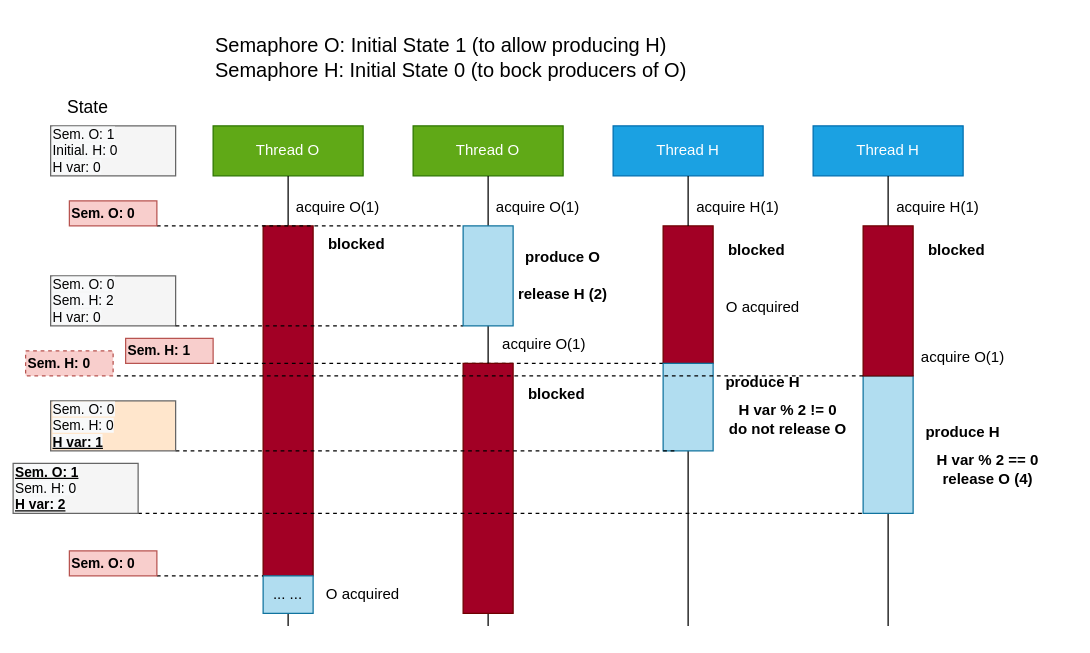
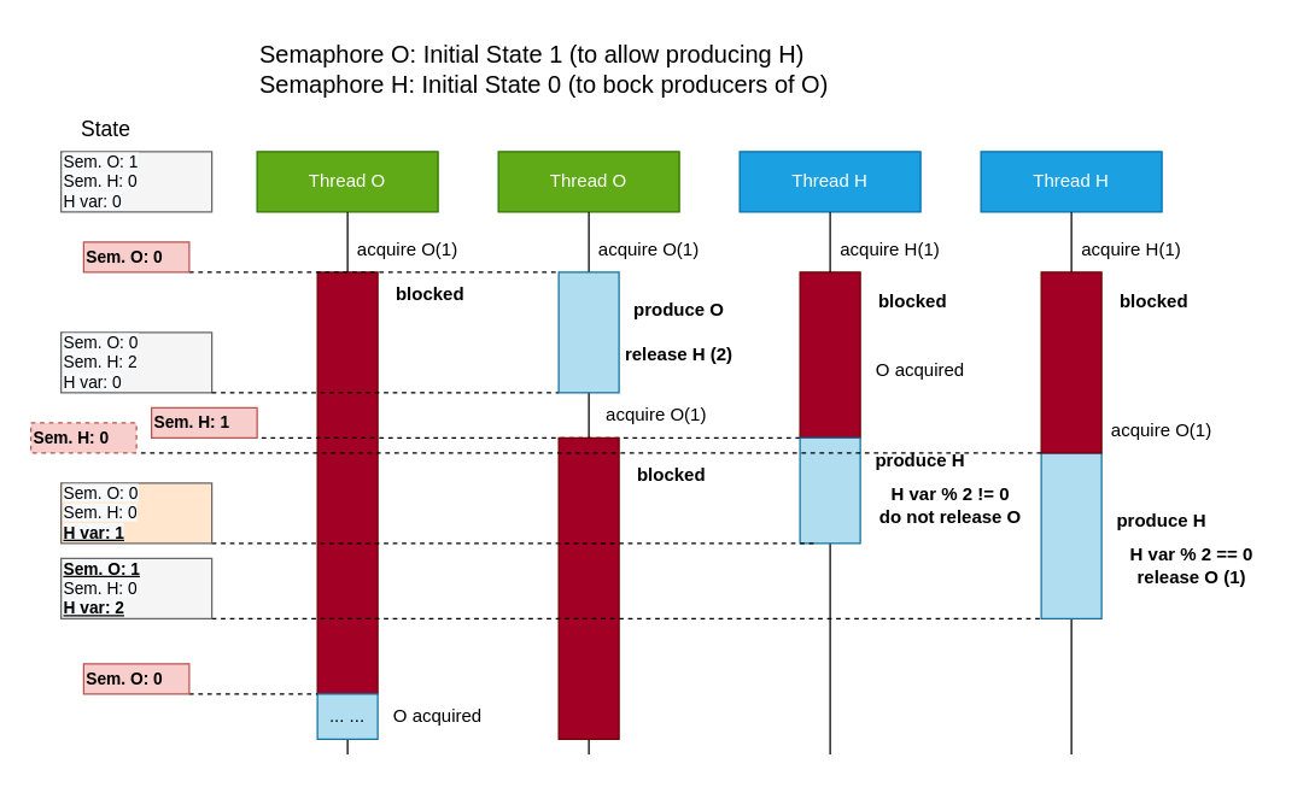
- <mxCell id="19" value="&lt;span style=&quot;color: rgb(0, 0, 0); font-family: Helvetica; font-size: 11px; font-style: normal; font-variant-ligatures: normal; font-variant-caps: normal; font-weight: 400; letter-spacing: normal; orphans: 2; text-indent: 0px; text-transform: none; widows: 2; word-spacing: 0px; -webkit-text-stroke-width: 0px; background-color: rgb(248, 249, 250); text-decoration-thickness: initial; text-decoration-style: initial; text-decoration-color: initial; float: none; display: inline !important;&quot;&gt;Sem. O: 1&lt;/span&gt;&lt;br style=&quot;color: rgb(0, 0, 0); font-family: Helvetica; font-size: 11px; font-style: normal; font-variant-ligatures: normal; font-variant-caps: normal; font-weight: 400; letter-spacing: normal; orphans: 2; text-indent: 0px; text-transform: none; widows: 2; word-spacing: 0px; -webkit-text-stroke-width: 0px; background-color: rgb(248, 249, 250); text-decoration-thickness: initial; text-decoration-style: initial; text-decoration-color: initial;&quot;&gt;&lt;span style=&quot;color: rgb(0, 0, 0); font-family: Helvetica; font-size: 11px; font-style: normal; font-variant-ligatures: normal; font-variant-caps: normal; font-weight: 400; letter-spacing: normal; orphans: 2; text-indent: 0px; text-transform: none; widows: 2; word-spacing: 0px; -webkit-text-stroke-width: 0px; background-color: rgb(248, 249, 250); text-decoration-thickness: initial; text-decoration-style: initial; text-decoration-color: initial; float: none; display: inline !important;&quot;&gt;Initial. H: 0&lt;/span&gt;&lt;br style=&quot;color: rgb(0, 0, 0); font-family: Helvetica; font-size: 11px; font-style: normal; font-variant-ligatures: normal; font-variant-caps: normal; font-weight: 400; letter-spacing: normal; orphans: 2; text-indent: 0px; text-transform: none; widows: 2; word-spacing: 0px; -webkit-text-stroke-width: 0px; background-color: rgb(248, 249, 250); text-decoration-thickness: initial; text-decoration-style: initial; text-decoration-color: initial;&quot;&gt;&lt;span style=&quot;color: rgb(0, 0, 0); font-family: Helvetica; font-size: 11px; font-style: normal; font-variant-ligatures: normal; font-variant-caps: normal; font-weight: 400; letter-spacing: normal; orphans: 2; text-indent: 0px; text-transform: none; widows: 2; word-spacing: 0px; -webkit-text-stroke-width: 0px; background-color: rgb(248, 249, 250); text-decoration-thickness: initial; text-decoration-style: initial; text-decoration-color: initial; float: none; display: inline !important;&quot;&gt;H var: 0&lt;/span&gt;" style="rounded=0;whiteSpace=wrap;html=1;fontSize=11;align=left;fillColor=#f5f5f5;fontColor=#333333;strokeColor=#666666;" vertex="1" parent="1"><mxGeometry x="40" y="100" width="100" height="40" as="geometry" /></mxCell>
+ <mxCell id="19" value="&lt;span style=&quot;color: rgb(0, 0, 0); font-family: Helvetica; font-size: 11px; font-style: normal; font-variant-ligatures: normal; font-variant-caps: normal; font-weight: 400; letter-spacing: normal; orphans: 2; text-indent: 0px; text-transform: none; widows: 2; word-spacing: 0px; -webkit-text-stroke-width: 0px; background-color: rgb(248, 249, 250); text-decoration-thickness: initial; text-decoration-style: initial; text-decoration-color: initial; float: none; display: inline !important;&quot;&gt;Sem. O: 1&lt;/span&gt;&lt;br style=&quot;color: rgb(0, 0, 0); font-family: Helvetica; font-size: 11px; font-style: normal; font-variant-ligatures: normal; font-variant-caps: normal; font-weight: 400; letter-spacing: normal; orphans: 2; text-indent: 0px; text-transform: none; widows: 2; word-spacing: 0px; -webkit-text-stroke-width: 0px; background-color: rgb(248, 249, 250); text-decoration-thickness: initial; text-decoration-style: initial; text-decoration-color: initial;&quot;&gt;&lt;span style=&quot;color: rgb(0, 0, 0); font-family: Helvetica; font-size: 11px; font-style: normal; font-variant-ligatures: normal; font-variant-caps: normal; font-weight: 400; letter-spacing: normal; orphans: 2; text-indent: 0px; text-transform: none; widows: 2; word-spacing: 0px; -webkit-text-stroke-width: 0px; background-color: rgb(248, 249, 250); text-decoration-thickness: initial; text-decoration-style: initial; text-decoration-color: initial; float: none; display: inline !important;&quot;&gt;Sem. H: 0&lt;/span&gt;&lt;br style=&quot;color: rgb(0, 0, 0); font-family: Helvetica; font-size: 11px; font-style: normal; font-variant-ligatures: normal; font-variant-caps: normal; font-weight: 400; letter-spacing: normal; orphans: 2; text-indent: 0px; text-transform: none; widows: 2; word-spacing: 0px; -webkit-text-stroke-width: 0px; background-color: rgb(248, 249, 250); text-decoration-thickness: initial; text-decoration-style: initial; text-decoration-color: initial;&quot;&gt;&lt;span style=&quot;color: rgb(0, 0, 0); font-family: Helvetica; font-size: 11px; font-style: normal; font-variant-ligatures: normal; font-variant-caps: normal; font-weight: 400; letter-spacing: normal; orphans: 2; text-indent: 0px; text-transform: none; widows: 2; word-spacing: 0px; -webkit-text-stroke-width: 0px; background-color: rgb(248, 249, 250); text-decoration-thickness: initial; text-decoration-style: initial; text-decoration-color: initial; float: none; display: inline !important;&quot;&gt;H var: 0&lt;/span&gt;" style="rounded=0;whiteSpace=wrap;html=1;fontSize=11;align=left;fillColor=#f5f5f5;fontColor=#333333;strokeColor=#666666;" vertex="1" parent="1"><mxGeometry x="40" y="100" width="100" height="40" as="geometry" /></mxCell>
- <mxCell id="40" value="H var % 2 == 0&lt;br&gt;release O (4)" style="text;html=1;strokeColor=none;fillColor=none;align=center;verticalAlign=middle;whiteSpace=wrap;rounded=0;fontStyle=1" vertex="1" parent="1"><mxGeometry x="730" y="360" width="120" height="30" as="geometry" /></mxCell>
+ <mxCell id="40" value="H var % 2 == 0&lt;br&gt;release O (1)" style="text;html=1;strokeColor=none;fillColor=none;align=center;verticalAlign=middle;whiteSpace=wrap;rounded=0;fontStyle=1" vertex="1" parent="1"><mxGeometry x="730" y="360" width="120" height="30" as="geometry" /></mxCell>
- <mxCell id="42" value="&lt;span style=&quot;color: rgb(0, 0, 0); font-family: Helvetica; font-size: 11px; font-style: normal; font-variant-ligatures: normal; font-variant-caps: normal; letter-spacing: normal; orphans: 2; text-indent: 0px; text-transform: none; widows: 2; word-spacing: 0px; -webkit-text-stroke-width: 0px; background-color: rgb(248, 249, 250); text-decoration-thickness: initial; text-decoration-style: initial; text-decoration-color: initial; float: none; display: inline !important;&quot;&gt;&lt;b&gt;&lt;u&gt;Sem. O: 1&lt;/u&gt;&lt;/b&gt;&lt;/span&gt;&lt;br style=&quot;color: rgb(0, 0, 0); font-family: Helvetica; font-size: 11px; font-style: normal; font-variant-ligatures: normal; font-variant-caps: normal; font-weight: 400; letter-spacing: normal; orphans: 2; text-indent: 0px; text-transform: none; widows: 2; word-spacing: 0px; -webkit-text-stroke-width: 0px; background-color: rgb(248, 249, 250); text-decoration-thickness: initial; text-decoration-style: initial; text-decoration-color: initial;&quot;&gt;&lt;span style=&quot;color: rgb(0, 0, 0); font-family: Helvetica; font-size: 11px; font-style: normal; font-variant-ligatures: normal; font-variant-caps: normal; font-weight: 400; letter-spacing: normal; orphans: 2; text-indent: 0px; text-transform: none; widows: 2; word-spacing: 0px; -webkit-text-stroke-width: 0px; background-color: rgb(248, 249, 250); text-decoration-thickness: initial; text-decoration-style: initial; text-decoration-color: initial; float: none; display: inline !important;&quot;&gt;Sem. H: 0&lt;/span&gt;&lt;br style=&quot;color: rgb(0, 0, 0); font-family: Helvetica; font-size: 11px; font-style: normal; font-variant-ligatures: normal; font-variant-caps: normal; font-weight: 400; letter-spacing: normal; orphans: 2; text-indent: 0px; text-transform: none; widows: 2; word-spacing: 0px; -webkit-text-stroke-width: 0px; background-color: rgb(248, 249, 250); text-decoration-thickness: initial; text-decoration-style: initial; text-decoration-color: initial;&quot;&gt;&lt;span style=&quot;color: rgb(0, 0, 0); font-family: Helvetica; font-size: 11px; font-style: normal; font-variant-ligatures: normal; font-variant-caps: normal; letter-spacing: normal; orphans: 2; text-indent: 0px; text-transform: none; widows: 2; word-spacing: 0px; -webkit-text-stroke-width: 0px; background-color: rgb(248, 249, 250); text-decoration-thickness: initial; text-decoration-style: initial; text-decoration-color: initial; float: none; display: inline !important;&quot;&gt;&lt;b&gt;&lt;u&gt;H var: 2&lt;/u&gt;&lt;/b&gt;&lt;/span&gt;" style="rounded=0;whiteSpace=wrap;html=1;fontSize=11;align=left;fillColor=#f5f5f5;fontColor=#333333;strokeColor=#666666;" vertex="1" parent="1"><mxGeometry x="10" y="370" width="100" height="40" as="geometry" /></mxCell>
+ <mxCell id="42" value="&lt;span style=&quot;color: rgb(0, 0, 0); font-family: Helvetica; font-size: 11px; font-style: normal; font-variant-ligatures: normal; font-variant-caps: normal; letter-spacing: normal; orphans: 2; text-indent: 0px; text-transform: none; widows: 2; word-spacing: 0px; -webkit-text-stroke-width: 0px; background-color: rgb(248, 249, 250); text-decoration-thickness: initial; text-decoration-style: initial; text-decoration-color: initial; float: none; display: inline !important;&quot;&gt;&lt;b&gt;&lt;u&gt;Sem. O: 1&lt;/u&gt;&lt;/b&gt;&lt;/span&gt;&lt;br style=&quot;color: rgb(0, 0, 0); font-family: Helvetica; font-size: 11px; font-style: normal; font-variant-ligatures: normal; font-variant-caps: normal; font-weight: 400; letter-spacing: normal; orphans: 2; text-indent: 0px; text-transform: none; widows: 2; word-spacing: 0px; -webkit-text-stroke-width: 0px; background-color: rgb(248, 249, 250); text-decoration-thickness: initial; text-decoration-style: initial; text-decoration-color: initial;&quot;&gt;&lt;span style=&quot;color: rgb(0, 0, 0); font-family: Helvetica; font-size: 11px; font-style: normal; font-variant-ligatures: normal; font-variant-caps: normal; font-weight: 400; letter-spacing: normal; orphans: 2; text-indent: 0px; text-transform: none; widows: 2; word-spacing: 0px; -webkit-text-stroke-width: 0px; background-color: rgb(248, 249, 250); text-decoration-thickness: initial; text-decoration-style: initial; text-decoration-color: initial; float: none; display: inline !important;&quot;&gt;Sem. H: 0&lt;/span&gt;&lt;br style=&quot;color: rgb(0, 0, 0); font-family: Helvetica; font-size: 11px; font-style: normal; font-variant-ligatures: normal; font-variant-caps: normal; font-weight: 400; letter-spacing: normal; orphans: 2; text-indent: 0px; text-transform: none; widows: 2; word-spacing: 0px; -webkit-text-stroke-width: 0px; background-color: rgb(248, 249, 250); text-decoration-thickness: initial; text-decoration-style: initial; text-decoration-color: initial;&quot;&gt;&lt;span style=&quot;color: rgb(0, 0, 0); font-family: Helvetica; font-size: 11px; font-style: normal; font-variant-ligatures: normal; font-variant-caps: normal; letter-spacing: normal; orphans: 2; text-indent: 0px; text-transform: none; widows: 2; word-spacing: 0px; -webkit-text-stroke-width: 0px; background-color: rgb(248, 249, 250); text-decoration-thickness: initial; text-decoration-style: initial; text-decoration-color: initial; float: none; display: inline !important;&quot;&gt;&lt;b&gt;&lt;u&gt;H var: 2&lt;/u&gt;&lt;/b&gt;&lt;/span&gt;" style="rounded=0;whiteSpace=wrap;html=1;fontSize=11;align=left;fillColor=#f5f5f5;fontColor=#333333;strokeColor=#666666;" vertex="1" parent="1"><mxGeometry x="40" y="370" width="100" height="40" as="geometry" /></mxCell>
